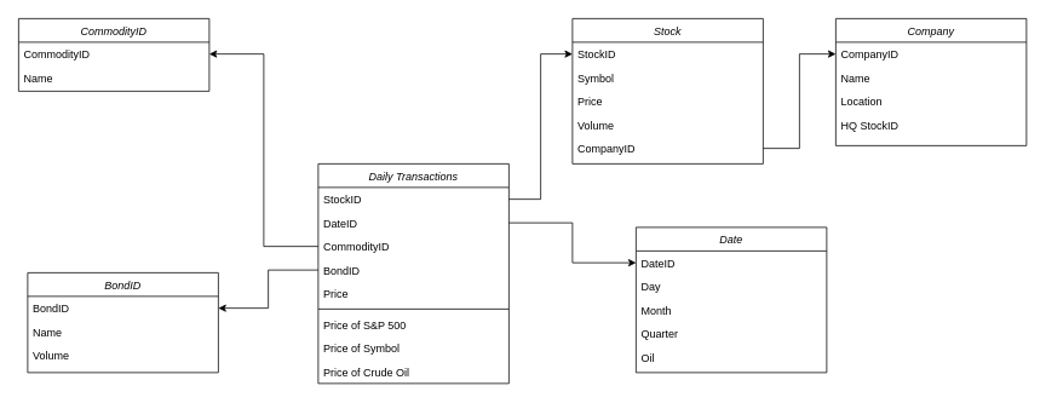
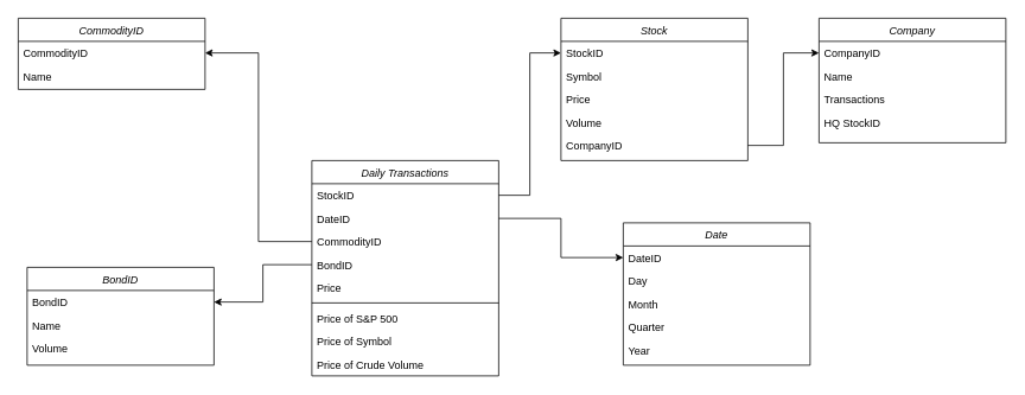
- <mxCell id="21" value="Location" style="text;align=left;verticalAlign=top;spacingLeft=4;spacingRight=4;overflow=hidden;rotatable=0;points=[[0,0.5],[1,0.5]];portConstraint=eastwest;rounded=0;shadow=0;html=0;" vertex="1" parent="18"><mxGeometry y="78" width="210" height="26" as="geometry" /></mxCell>
+ <mxCell id="21" value="Transactions" style="text;align=left;verticalAlign=top;spacingLeft=4;spacingRight=4;overflow=hidden;rotatable=0;points=[[0,0.5],[1,0.5]];portConstraint=eastwest;rounded=0;shadow=0;html=0;" vertex="1" parent="18"><mxGeometry y="78" width="210" height="26" as="geometry" /></mxCell>
- <mxCell id="30" value="Oil" style="text;align=left;verticalAlign=top;spacingLeft=4;spacingRight=4;overflow=hidden;rotatable=0;points=[[0,0.5],[1,0.5]];portConstraint=eastwest;rounded=0;shadow=0;html=0;" vertex="1" parent="25"><mxGeometry y="130" width="210" height="26" as="geometry" /></mxCell>
+ <mxCell id="30" value="Year" style="text;align=left;verticalAlign=top;spacingLeft=4;spacingRight=4;overflow=hidden;rotatable=0;points=[[0,0.5],[1,0.5]];portConstraint=eastwest;rounded=0;shadow=0;html=0;" vertex="1" parent="25"><mxGeometry y="130" width="210" height="26" as="geometry" /></mxCell>
- <mxCell id="11" value="Price of Crude Oil" style="text;align=left;verticalAlign=top;spacingLeft=4;spacingRight=4;overflow=hidden;rotatable=0;points=[[0,0.5],[1,0.5]];portConstraint=eastwest;" vertex="1" parent="2"><mxGeometry y="216" width="210" height="26" as="geometry" /></mxCell>
+ <mxCell id="11" value="Price of Crude Volume" style="text;align=left;verticalAlign=top;spacingLeft=4;spacingRight=4;overflow=hidden;rotatable=0;points=[[0,0.5],[1,0.5]];portConstraint=eastwest;" vertex="1" parent="2"><mxGeometry y="216" width="210" height="26" as="geometry" /></mxCell>
